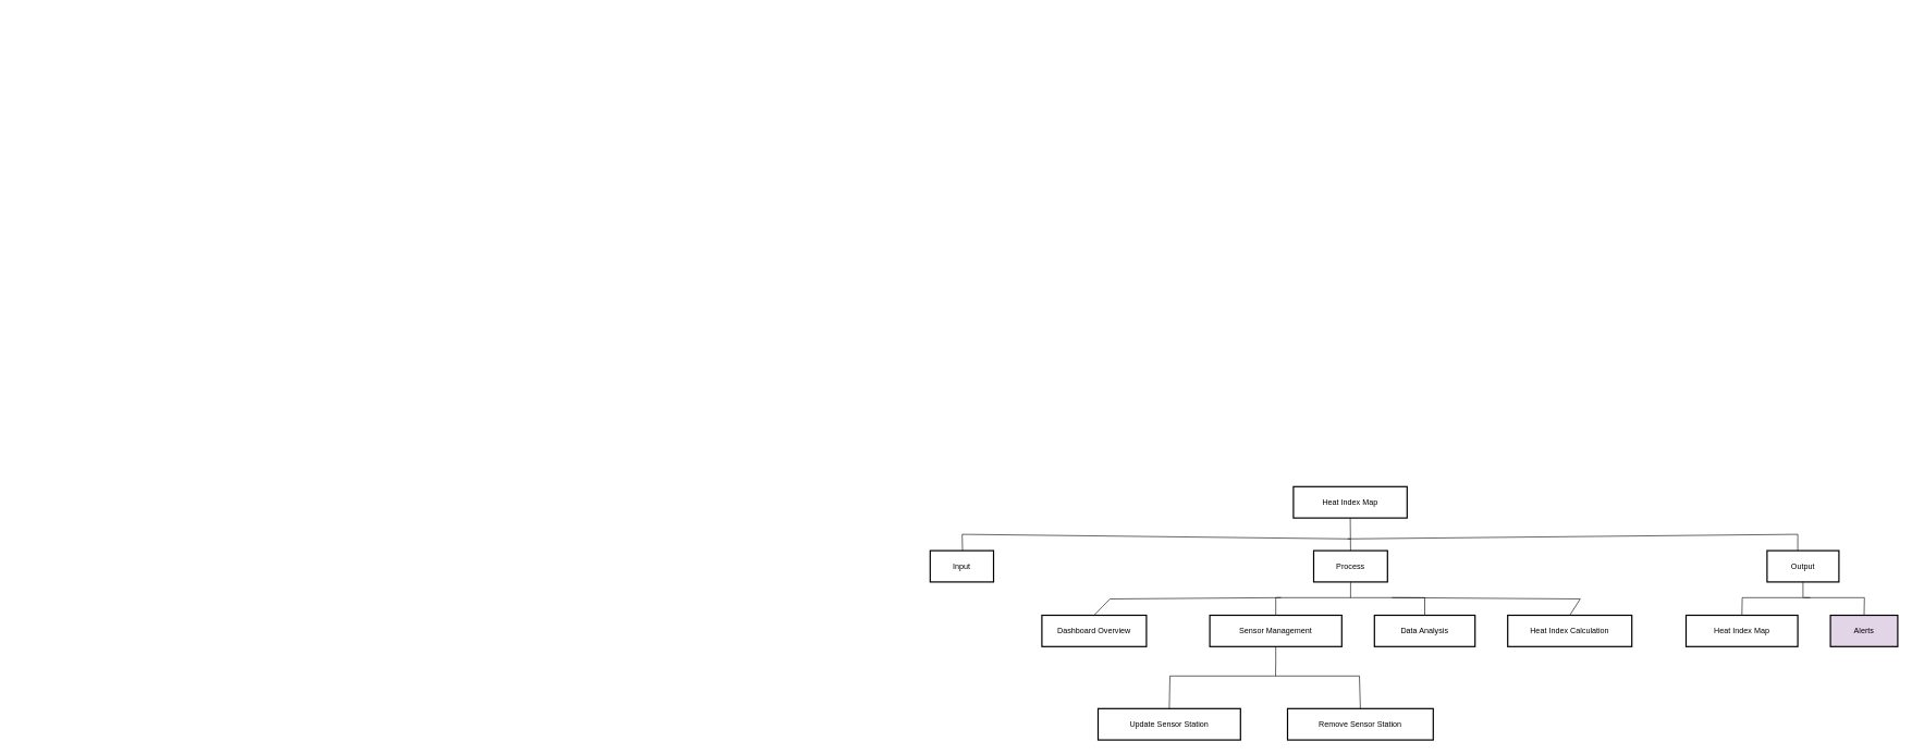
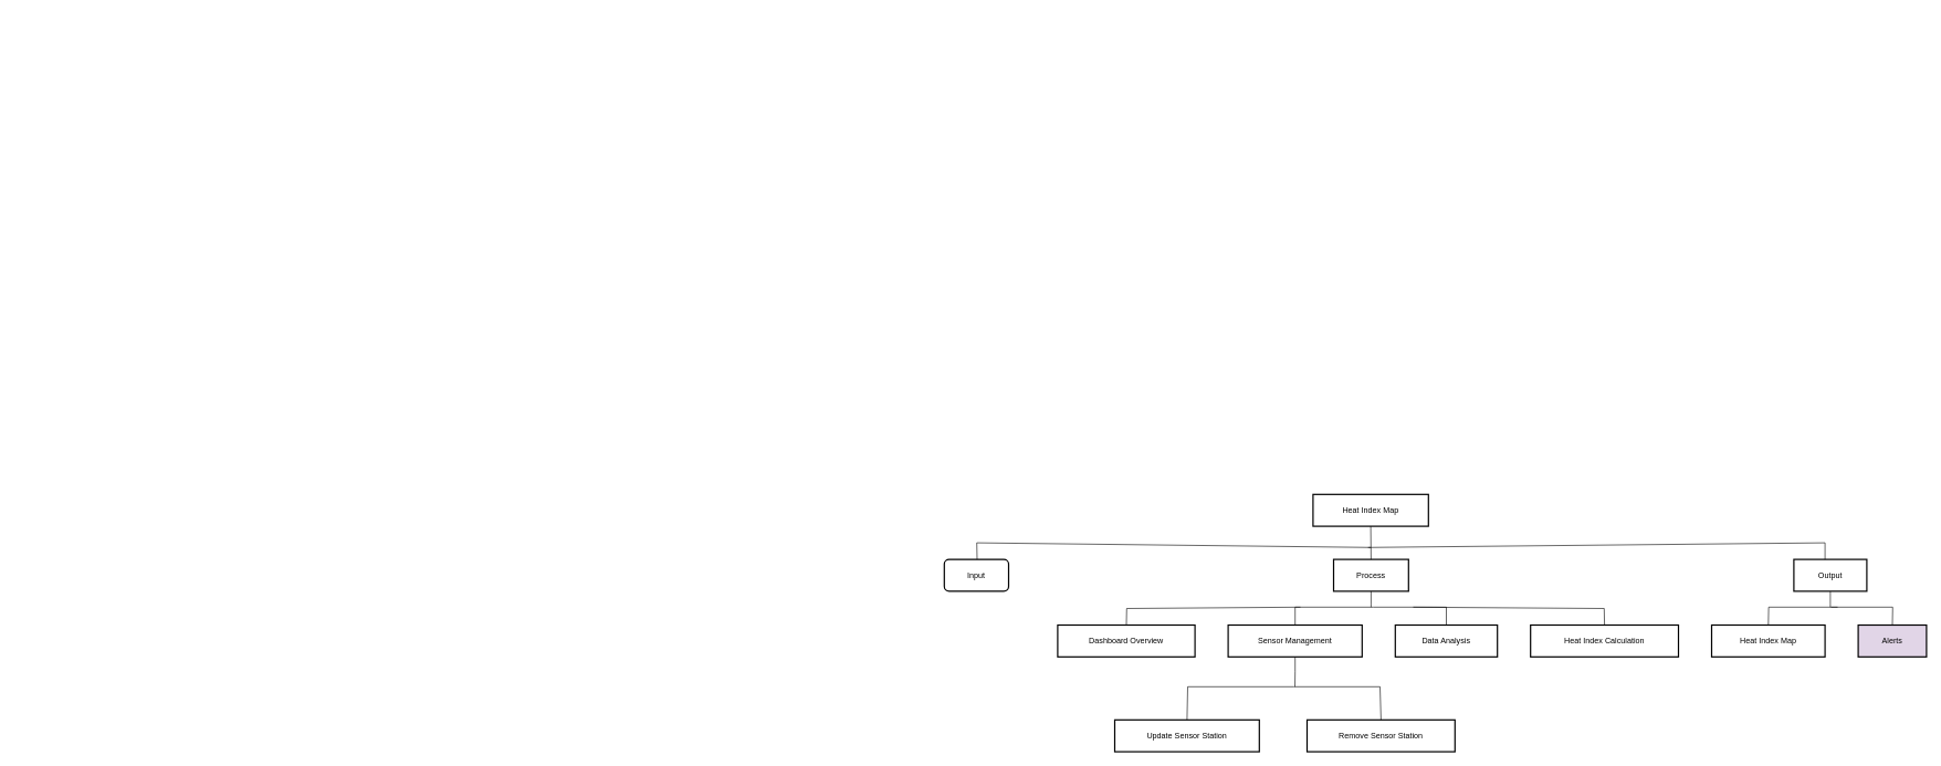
- <mxCell id="4" value="Input" style="whiteSpace=wrap;strokeWidth=2;" parent="1" vertex="1"><mxGeometry x="1423" y="843" width="97" height="48" as="geometry" /></mxCell>
+ <mxCell id="4" value="Input" style="whiteSpace=wrap;strokeWidth=2;rounded=1;" parent="1" vertex="1"><mxGeometry x="1423" y="843" width="97" height="48" as="geometry" /></mxCell>
- <mxCell id="9" value="Dashboard Overview" style="whiteSpace=wrap;strokeWidth=2;" parent="1" vertex="1"><mxGeometry x="1594" y="942" width="160" height="48" as="geometry" /></mxCell>
+ <mxCell id="9" value="Dashboard Overview" style="whiteSpace=wrap;strokeWidth=2;" parent="1" vertex="1"><mxGeometry x="1594" y="942" width="207" height="48" as="geometry" /></mxCell>
- <mxCell id="15" value="Heat Index Calculation" style="whiteSpace=wrap;strokeWidth=2;" parent="1" vertex="1"><mxGeometry x="2307" y="942" width="190" height="48" as="geometry" /></mxCell>
+ <mxCell id="15" value="Heat Index Calculation" style="whiteSpace=wrap;strokeWidth=2;" parent="1" vertex="1"><mxGeometry x="2307" y="942" width="223" height="48" as="geometry" /></mxCell>
